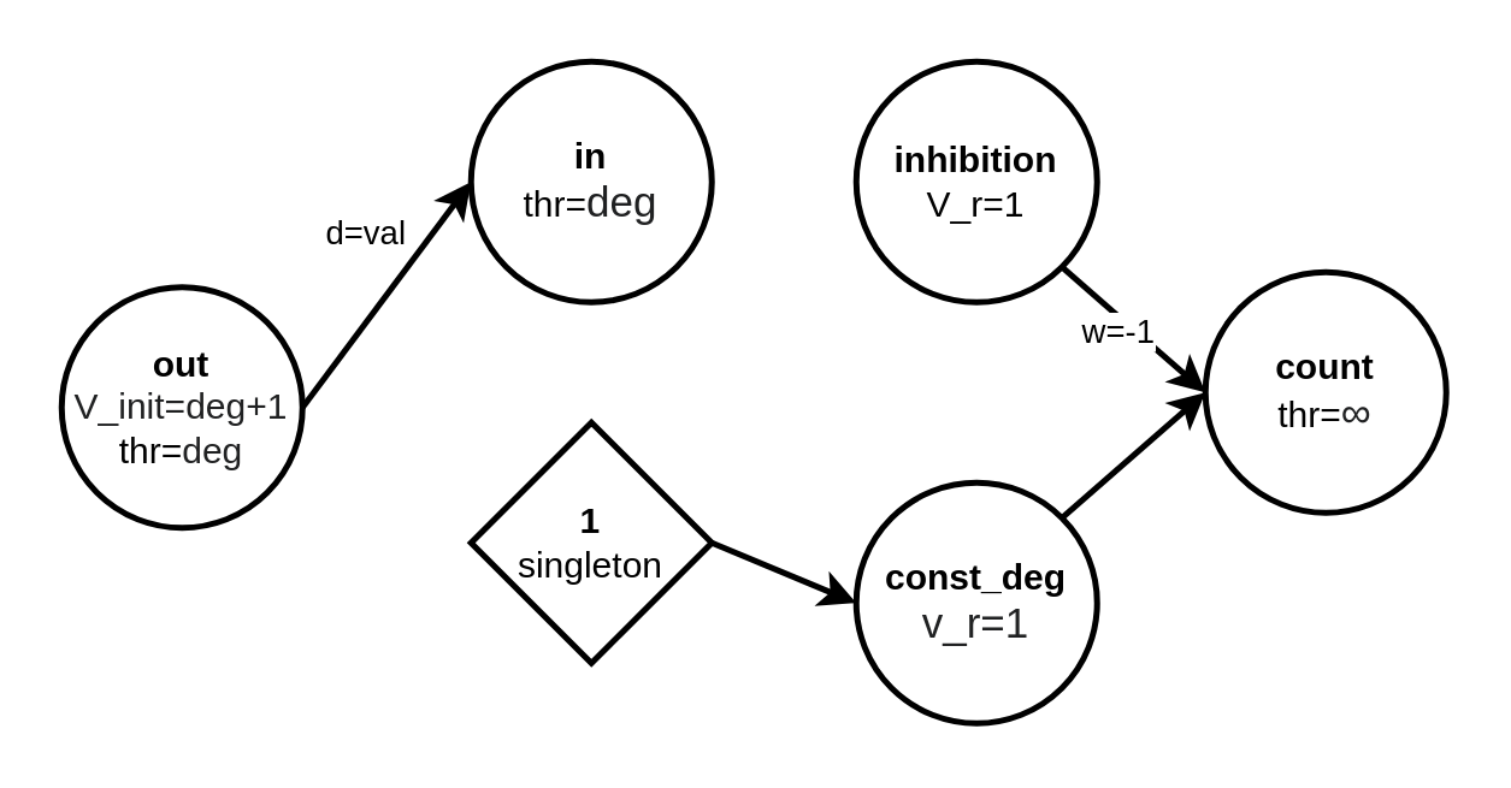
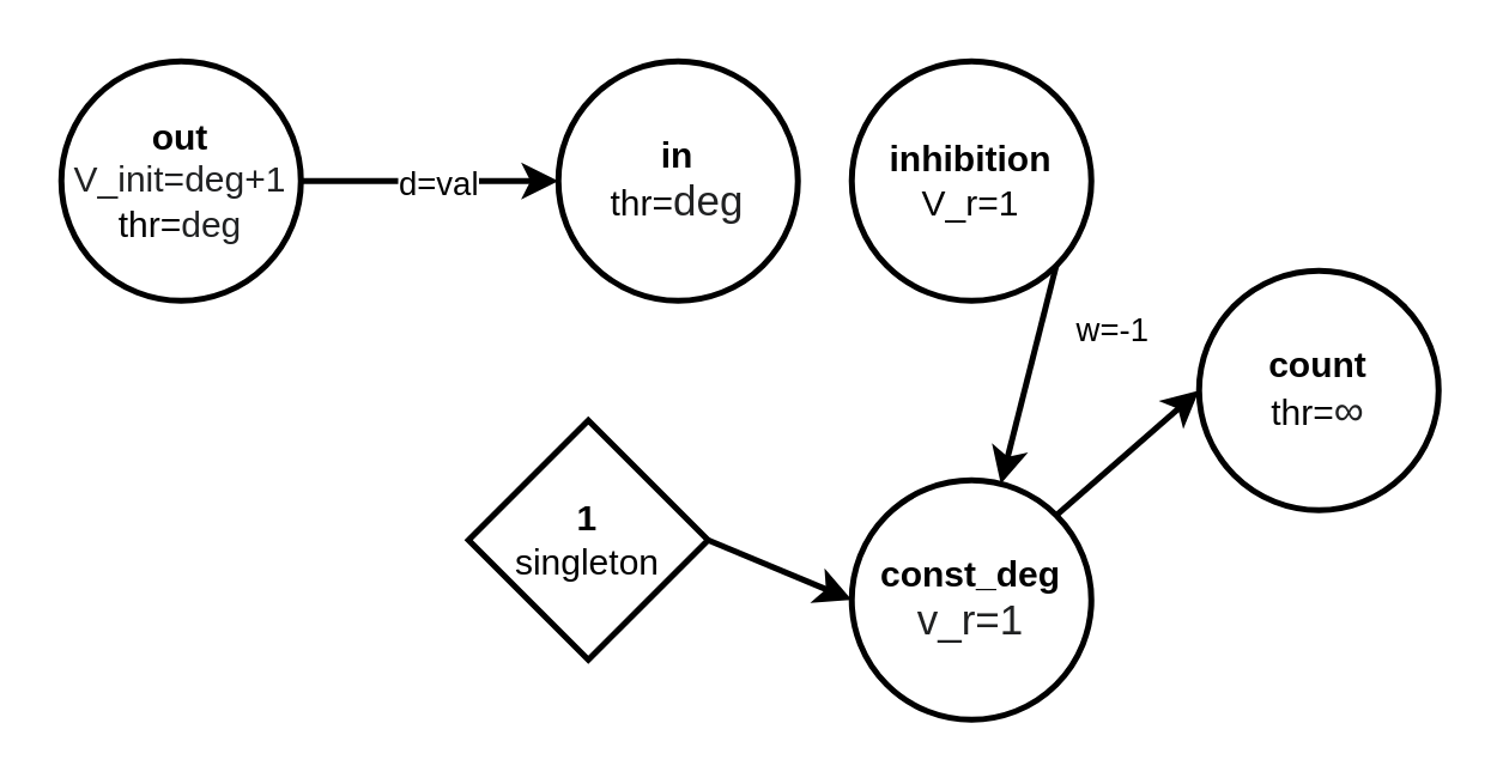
- <mxCell id="4" value="&lt;b&gt;in&lt;br&gt;&lt;/b&gt;thr=&lt;font color=&quot;#202122&quot; face=&quot;sans-serif&quot;&gt;&lt;span style=&quot;font-size: 14px ; background-color: rgb(255 , 255 , 255)&quot;&gt;deg&lt;/span&gt;&lt;/font&gt;" style="ellipse;whiteSpace=wrap;html=1;aspect=fixed;strokeWidth=2;" vertex="1" parent="1"><mxGeometry x="156" y="20" width="80" height="80" as="geometry" /></mxCell>
+ <mxCell id="4" value="&lt;b&gt;in&lt;br&gt;&lt;/b&gt;thr=&lt;font color=&quot;#202122&quot; face=&quot;sans-serif&quot;&gt;&lt;span style=&quot;font-size: 14px ; background-color: rgb(255 , 255 , 255)&quot;&gt;deg&lt;/span&gt;&lt;/font&gt;" style="ellipse;whiteSpace=wrap;html=1;aspect=fixed;strokeWidth=2;" vertex="1" parent="1"><mxGeometry x="186" y="20" width="80" height="80" as="geometry" /></mxCell>
- <mxCell id="11" style="orthogonalLoop=1;jettySize=auto;html=1;entryX=0;entryY=0.5;entryDx=0;entryDy=0;strokeWidth=2;rounded=0;exitX=1;exitY=1;exitDx=0;exitDy=0;" edge="1" parent="1" source="12" target="6"><mxGeometry relative="1" as="geometry" /></mxCell>
+ <mxCell id="11" style="orthogonalLoop=1;jettySize=auto;html=1;strokeWidth=2;rounded=0;exitX=1;exitY=1;exitDx=0;exitDy=0;" edge="1" parent="1" source="12" target="8"><mxGeometry relative="1" as="geometry" /></mxCell>
- <mxCell id="5" value="&lt;b&gt;out&lt;br&gt;&lt;/b&gt;&lt;font color=&quot;#202122&quot; face=&quot;sans-serif&quot; style=&quot;font-size: 12px&quot;&gt;&lt;span style=&quot;background-color: rgb(255 , 255 , 255)&quot;&gt;&lt;font style=&quot;font-size: 12px&quot;&gt;V_init=deg+1&lt;br&gt;&lt;/font&gt;&lt;/span&gt;&lt;/font&gt;thr=&lt;font color=&quot;#202122&quot; face=&quot;sans-serif&quot;&gt;&lt;span style=&quot;background-color: rgb(255 , 255 , 255)&quot;&gt;deg&lt;/span&gt;&lt;/font&gt;&lt;font color=&quot;#202122&quot; face=&quot;sans-serif&quot; style=&quot;font-size: 12px&quot;&gt;&lt;span style=&quot;background-color: rgb(255 , 255 , 255)&quot;&gt;&lt;br&gt;&lt;/span&gt;&lt;/font&gt;" style="ellipse;whiteSpace=wrap;html=1;aspect=fixed;strokeWidth=2;" vertex="1" parent="1"><mxGeometry x="20" y="95" width="80" height="80" as="geometry" /></mxCell>
+ <mxCell id="5" value="&lt;b&gt;out&lt;br&gt;&lt;/b&gt;&lt;font color=&quot;#202122&quot; face=&quot;sans-serif&quot; style=&quot;font-size: 12px&quot;&gt;&lt;span style=&quot;background-color: rgb(255 , 255 , 255)&quot;&gt;&lt;font style=&quot;font-size: 12px&quot;&gt;V_init=deg+1&lt;br&gt;&lt;/font&gt;&lt;/span&gt;&lt;/font&gt;thr=&lt;font color=&quot;#202122&quot; face=&quot;sans-serif&quot;&gt;&lt;span style=&quot;background-color: rgb(255 , 255 , 255)&quot;&gt;deg&lt;/span&gt;&lt;/font&gt;&lt;font color=&quot;#202122&quot; face=&quot;sans-serif&quot; style=&quot;font-size: 12px&quot;&gt;&lt;span style=&quot;background-color: rgb(255 , 255 , 255)&quot;&gt;&lt;br&gt;&lt;/span&gt;&lt;/font&gt;" style="ellipse;whiteSpace=wrap;html=1;aspect=fixed;strokeWidth=2;" vertex="1" parent="1"><mxGeometry x="20" y="20" width="80" height="80" as="geometry" /></mxCell>
